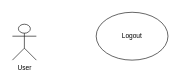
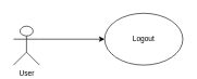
+ <mxCell id="2" style="edgeStyle=orthogonalEdgeStyle;rounded=0;orthogonalLoop=1;jettySize=auto;html=1;exitX=1;exitY=0.333;exitDx=0;exitDy=0;exitPerimeter=0;fontSize=11;" edge="1" parent="1" source="3" target="4"><mxGeometry relative="1" as="geometry" /></mxCell>
